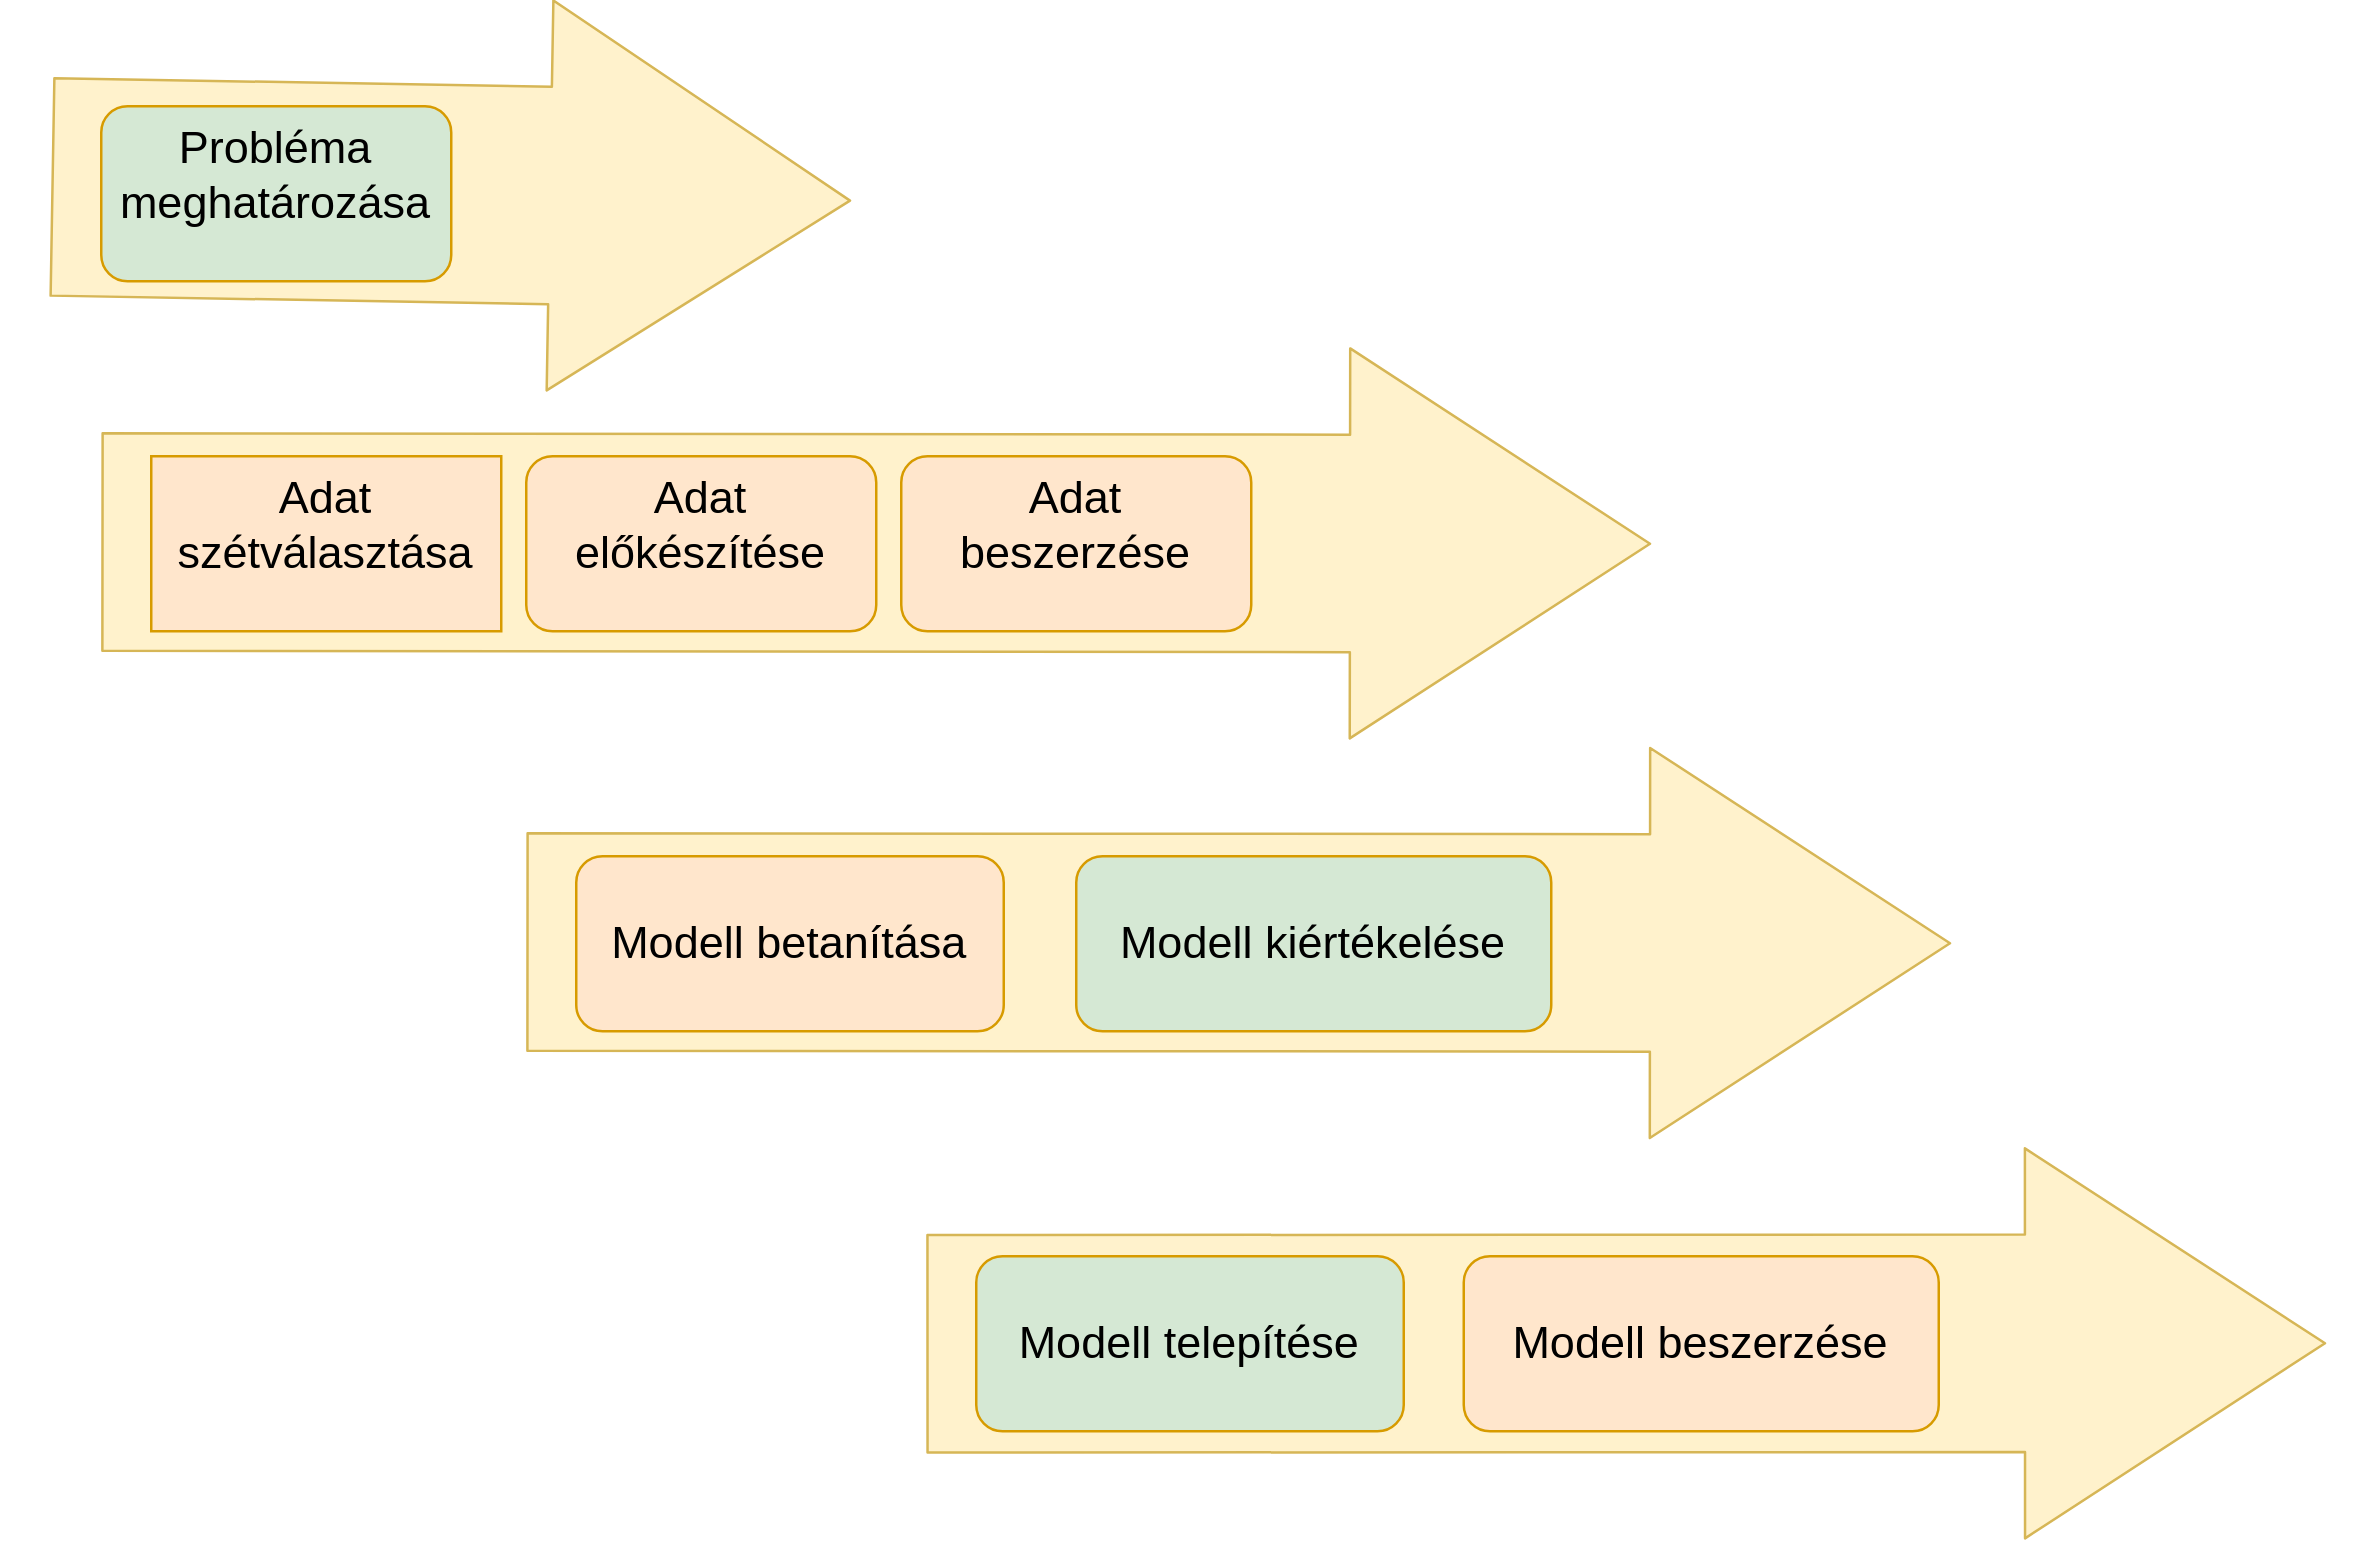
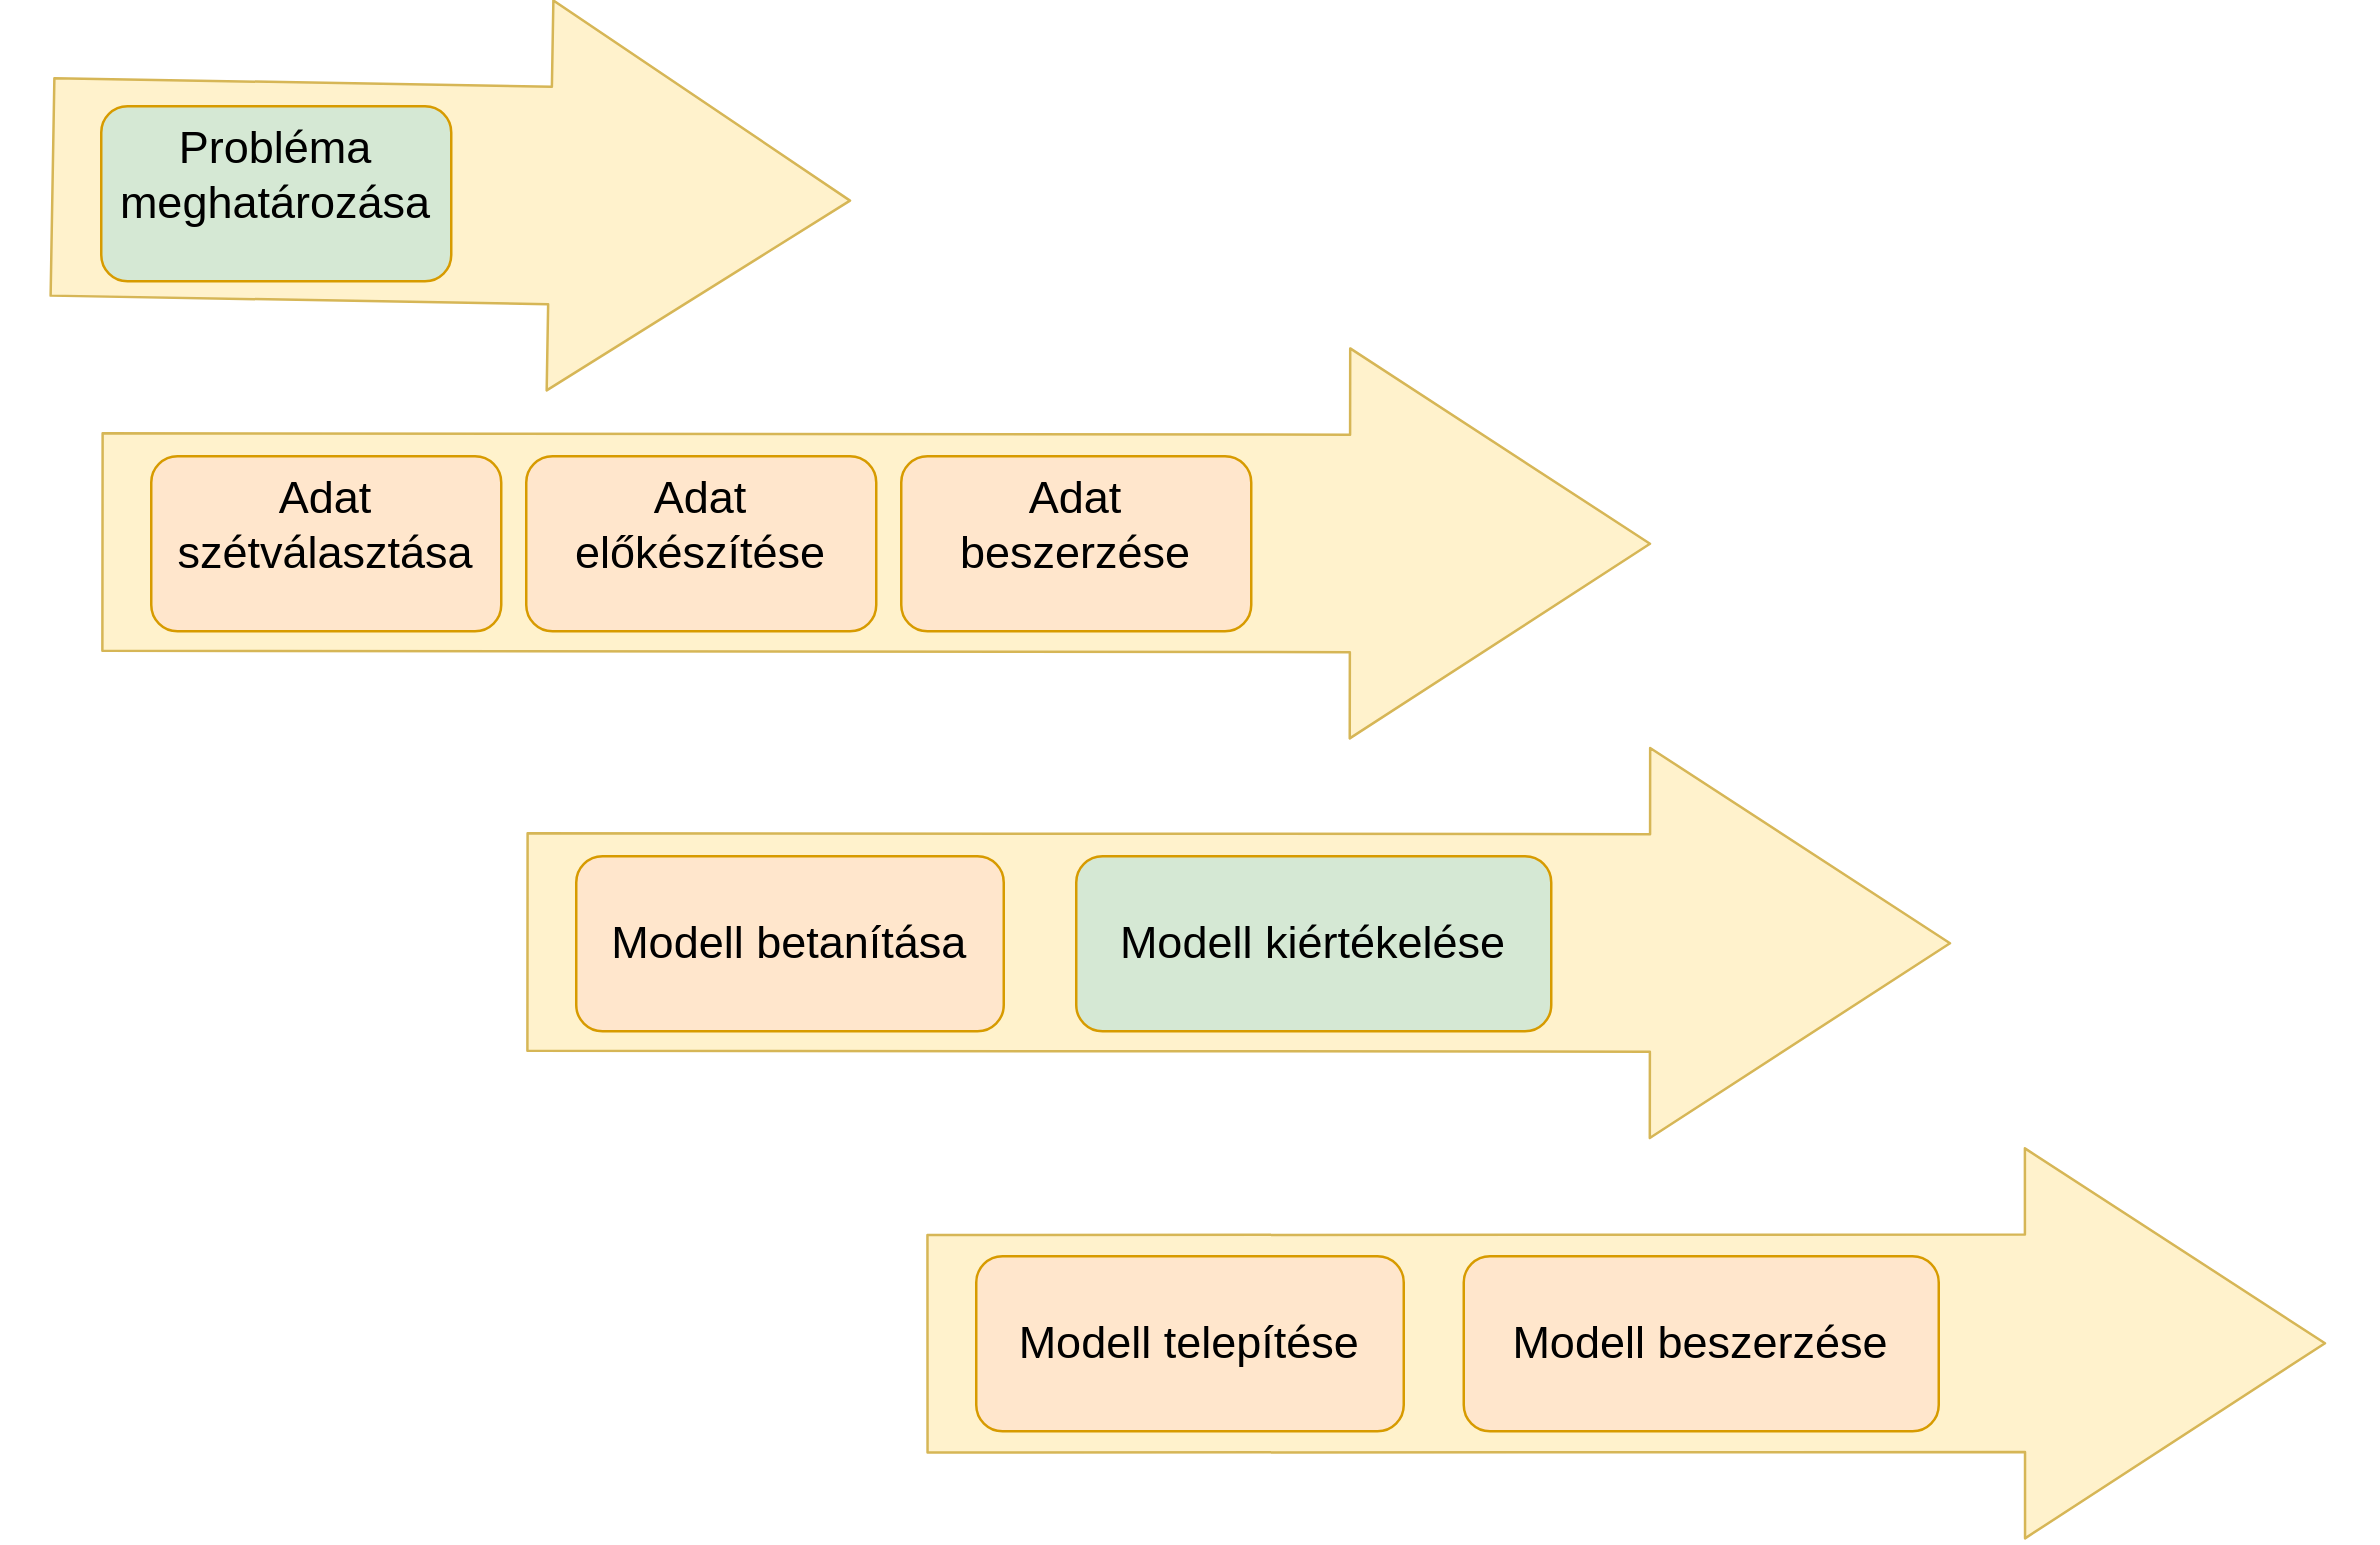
- <mxCell id="7" value="&lt;font style=&quot;font-size: 18px&quot;&gt;Adat&lt;br&gt;szétválasztása&lt;/font&gt;" style="whiteSpace=wrap;html=1;verticalAlign=top;fillColor=#ffe6cc;strokeColor=#d79b00;rounded=0;" vertex="1" parent="1"><mxGeometry x="60" y="160" width="140" height="70" as="geometry" /></mxCell>
+ <mxCell id="7" value="&lt;font style=&quot;font-size: 18px&quot;&gt;Adat&lt;br&gt;szétválasztása&lt;/font&gt;" style="rounded=1;whiteSpace=wrap;html=1;verticalAlign=top;fillColor=#ffe6cc;strokeColor=#d79b00;" vertex="1" parent="1"><mxGeometry x="60" y="160" width="140" height="70" as="geometry" /></mxCell>
- <mxCell id="12" value="&lt;span style=&quot;font-size: 18px&quot;&gt;Modell telepítése&lt;/span&gt;" style="rounded=1;whiteSpace=wrap;html=1;verticalAlign=middle;fillColor=#d5e8d4;strokeColor=#d79b00;" vertex="1" parent="1"><mxGeometry x="390" y="480" width="171" height="70" as="geometry" /></mxCell>
+ <mxCell id="12" value="&lt;span style=&quot;font-size: 18px&quot;&gt;Modell telepítése&lt;/span&gt;" style="rounded=1;whiteSpace=wrap;html=1;verticalAlign=middle;fillColor=#ffe6cc;strokeColor=#d79b00;" vertex="1" parent="1"><mxGeometry x="390" y="480" width="171" height="70" as="geometry" /></mxCell>
